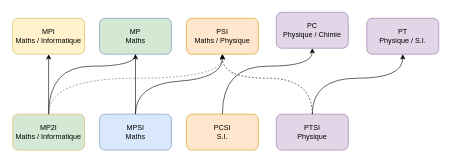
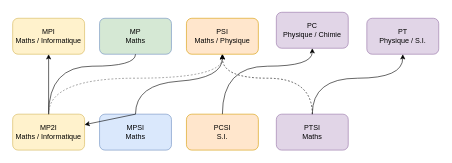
- <mxCell id="11" value="" style="endArrow=classic;html=1;rounded=0;exitX=0.5;exitY=0;exitDx=0;exitDy=0;entryX=0.5;entryY=1;entryDx=0;entryDy=0;" parent="1" source="3" target="7" edge="1"><mxGeometry width="50" height="50" relative="1" as="geometry"><mxPoint x="220" y="170" as="sourcePoint" /><mxPoint x="270" y="120" as="targetPoint" /></mxGeometry></mxCell>
+ <mxCell id="11" value="" style="endArrow=classic;html=1;rounded=0;exitX=0.5;exitY=0;exitDx=0;exitDy=0;" parent="1" source="3" target="2" edge="1"><mxGeometry width="50" height="50" relative="1" as="geometry"><mxPoint x="220" y="170" as="sourcePoint" /><mxPoint x="270" y="120" as="targetPoint" /></mxGeometry></mxCell>
- <mxCell id="2" value="MP2I&lt;br&gt;Maths / Informatique" style="rounded=1;whiteSpace=wrap;html=1;fillColor=#d5e8d4;strokeColor=#d6b656;" parent="1" vertex="1"><mxGeometry x="20" y="190" width="120" height="60" as="geometry" /></mxCell>
+ <mxCell id="2" value="MP2I&lt;br&gt;Maths / Informatique" style="rounded=1;whiteSpace=wrap;html=1;fillColor=#fff2cc;strokeColor=#d6b656;" parent="1" vertex="1"><mxGeometry x="20" y="190" width="120" height="60" as="geometry" /></mxCell>
- <mxCell id="5" value="PTSI&lt;br&gt;Physique" style="rounded=1;whiteSpace=wrap;html=1;fillColor=#e1d5e7;strokeColor=#9673a6;" parent="1" vertex="1"><mxGeometry x="460" y="190" width="120" height="60" as="geometry" /></mxCell>
+ <mxCell id="5" value="PTSI&lt;br&gt;Maths" style="rounded=1;whiteSpace=wrap;html=1;fillColor=#e1d5e7;strokeColor=#9673a6;" parent="1" vertex="1"><mxGeometry x="460" y="190" width="120" height="60" as="geometry" /></mxCell>
